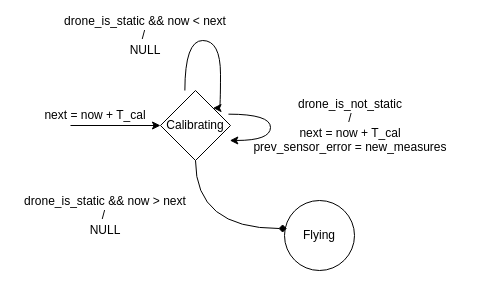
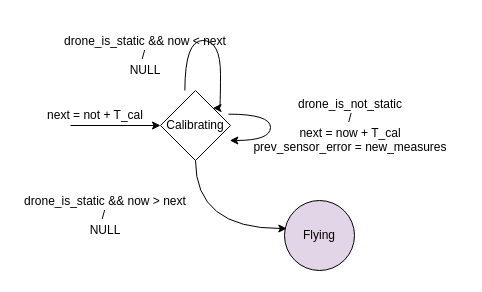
- <mxCell id="6" value="drone_is_static &amp;amp;&amp;amp; now &amp;lt; next /&amp;nbsp;&lt;br&gt;NULL" style="text;html=1;align=center;verticalAlign=middle;whiteSpace=wrap;rounded=0;" vertex="1" parent="1"><mxGeometry x="60" y="20" width="170" height="30" as="geometry" /></mxCell>
+ <mxCell id="6" value="drone_is_static &amp;amp;&amp;amp; now &amp;lt; next /&amp;nbsp;&lt;br&gt;NULL" style="text;html=1;align=center;verticalAlign=middle;whiteSpace=wrap;rounded=0;" vertex="1" parent="1"><mxGeometry x="60" y="40" width="170" height="30" as="geometry" /></mxCell>
- <mxCell id="4" value="next = now + T_cal" style="text;html=1;align=center;verticalAlign=middle;whiteSpace=wrap;rounded=0;" vertex="1" parent="1"><mxGeometry x="40" y="100" width="110" height="30" as="geometry" /></mxCell>
+ <mxCell id="4" value="next = not + T_cal" style="text;html=1;align=center;verticalAlign=middle;whiteSpace=wrap;rounded=0;" vertex="1" parent="1"><mxGeometry x="40" y="100" width="110" height="30" as="geometry" /></mxCell>
- <mxCell id="11" style="edgeStyle=orthogonalEdgeStyle;rounded=0;orthogonalLoop=1;jettySize=auto;html=1;entryX=0.033;entryY=0.4;entryDx=0;entryDy=0;entryPerimeter=0;curved=1;exitX=0.5;exitY=1;exitDx=0;exitDy=0;endArrow=diamond;" edge="1" parent="1" source="3" target="10"><mxGeometry relative="1" as="geometry"><Array as="points"><mxPoint x="195" y="228" /></Array></mxGeometry></mxCell>
+ <mxCell id="11" style="edgeStyle=orthogonalEdgeStyle;rounded=0;orthogonalLoop=1;jettySize=auto;html=1;entryX=0.033;entryY=0.4;entryDx=0;entryDy=0;entryPerimeter=0;curved=1;exitX=0.5;exitY=1;exitDx=0;exitDy=0;" edge="1" parent="1" source="3" target="10"><mxGeometry relative="1" as="geometry"><Array as="points"><mxPoint x="195" y="228" /></Array></mxGeometry></mxCell>
- <mxCell id="10" value="Flying" style="ellipse;whiteSpace=wrap;html=1;aspect=fixed;" vertex="1" parent="1"><mxGeometry x="284" y="200" width="70" height="70" as="geometry" /></mxCell>
+ <mxCell id="10" value="Flying" style="ellipse;whiteSpace=wrap;html=1;aspect=fixed;fillColor=#e1d5e7;" vertex="1" parent="1"><mxGeometry x="284" y="200" width="70" height="70" as="geometry" /></mxCell>
